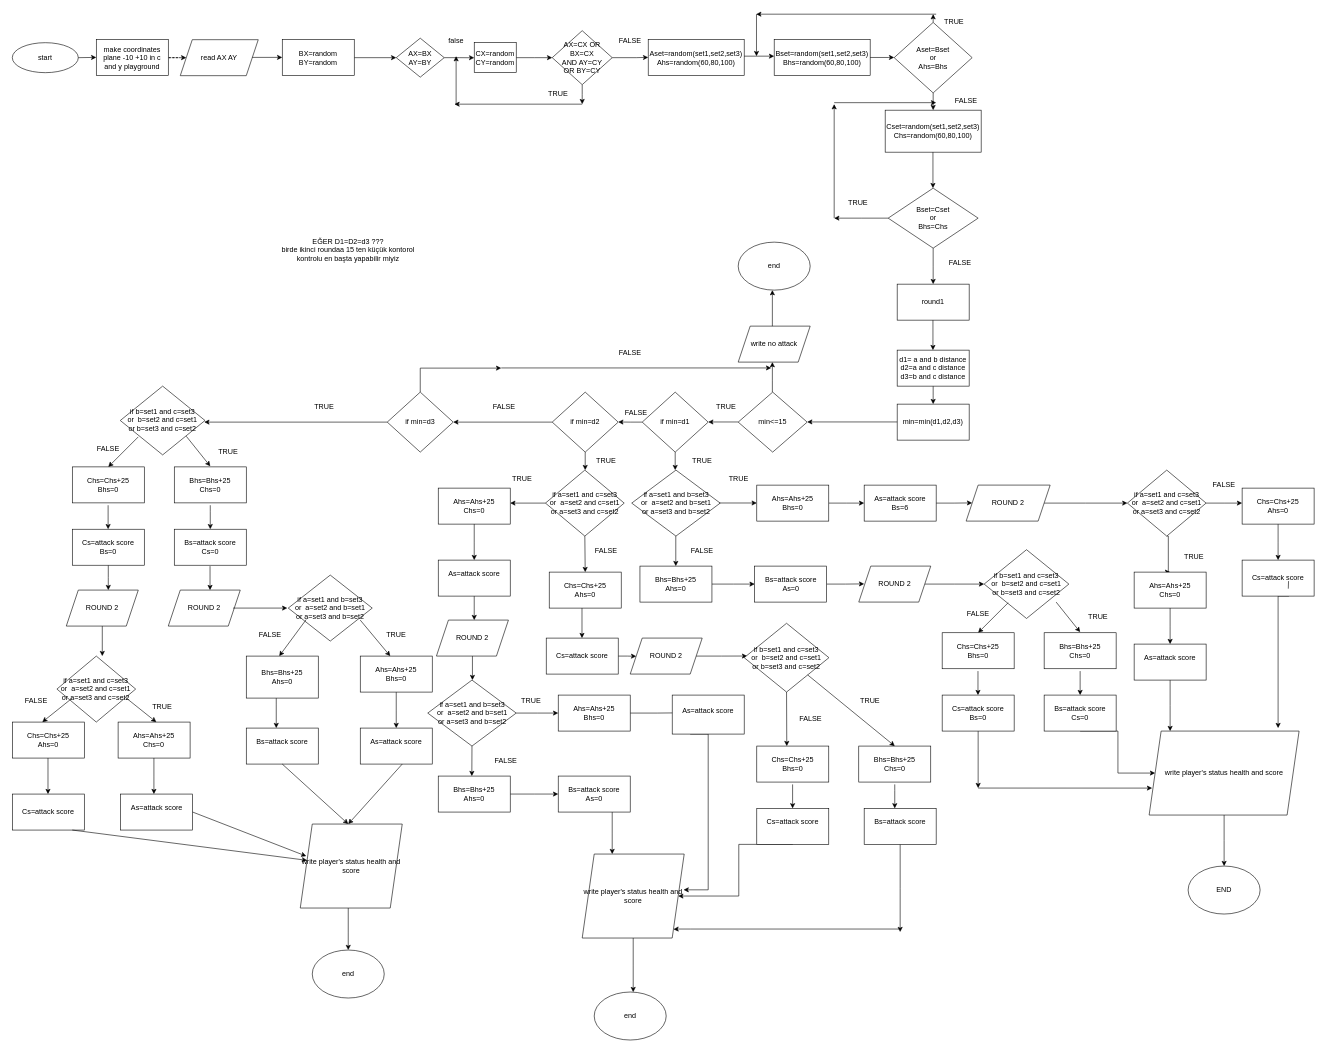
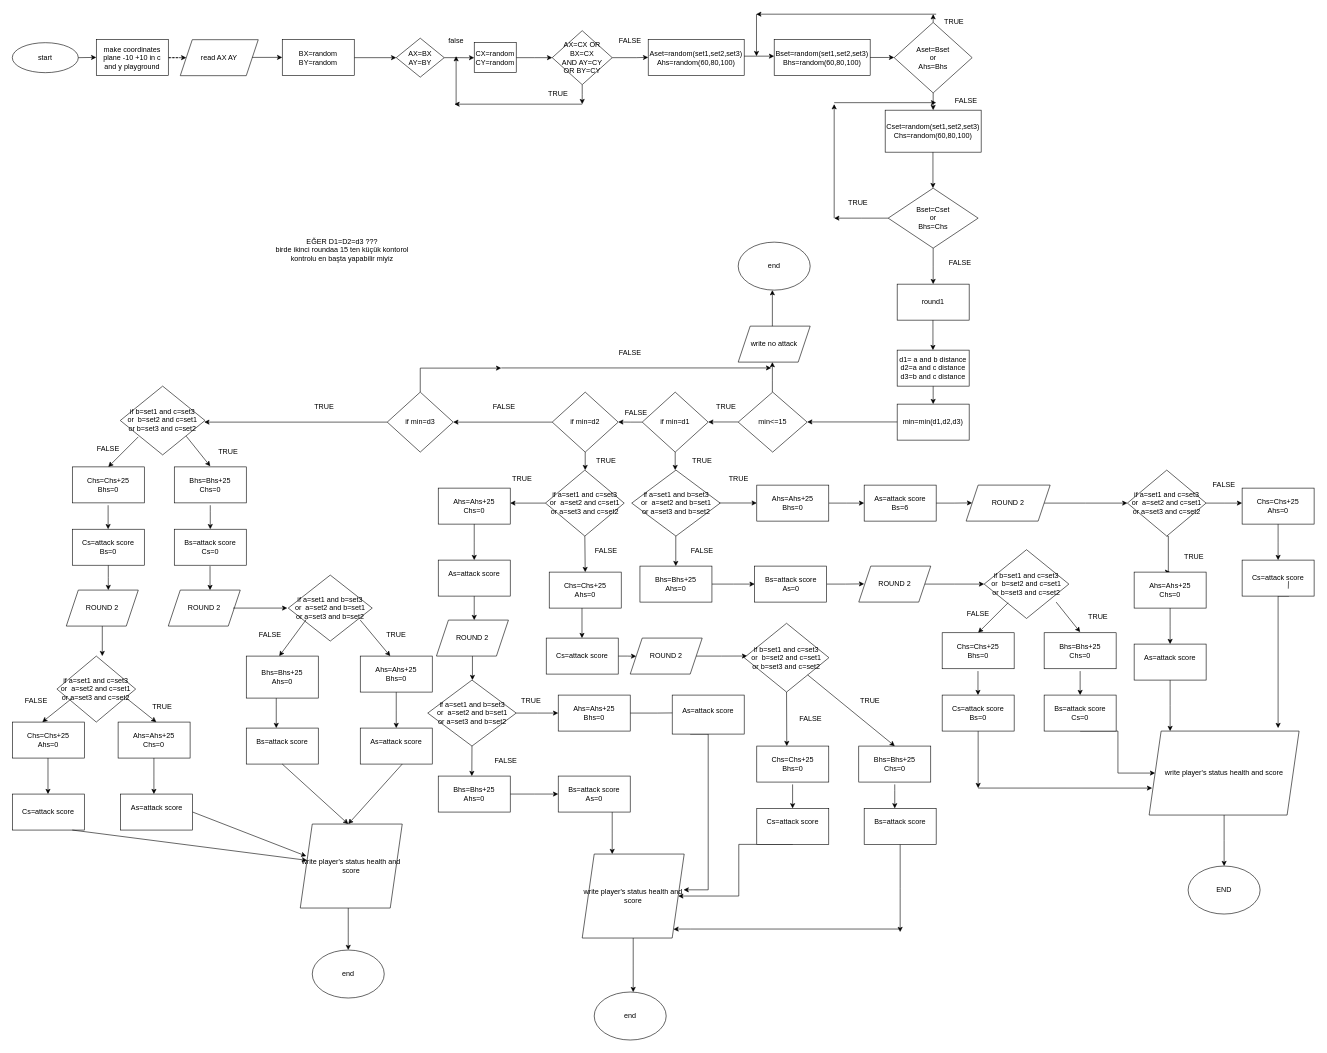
- <mxCell id="225" value="&lt;div&gt;EĞER D1=D2=d3 ???&lt;/div&gt;&lt;div&gt;birde ikinci roundaa 15 ten küçük kontorol &lt;br&gt;&lt;/div&gt;&lt;div&gt;kontrolu en başta yapabilir miyiz&lt;/div&gt;&lt;div&gt;&lt;br&gt;&lt;/div&gt;" style="text;html=1;strokeColor=none;fillColor=none;align=center;verticalAlign=middle;whiteSpace=wrap;rounded=0;" vertex="1" parent="1"><mxGeometry x="380" y="283" width="400" height="280" as="geometry" /></mxCell>
+ <mxCell id="225" value="&lt;div&gt;EĞER D1=D2=d3 ???&lt;/div&gt;&lt;div&gt;birde ikinci roundaa 15 ten küçük kontorol &lt;br&gt;&lt;/div&gt;&lt;div&gt;kontrolu en başta yapabilir miyiz&lt;/div&gt;&lt;div&gt;&lt;br&gt;&lt;/div&gt;" style="text;html=1;strokeColor=none;fillColor=none;align=center;verticalAlign=middle;whiteSpace=wrap;rounded=0;" vertex="1" parent="1"><mxGeometry x="370" y="283" width="400" height="280" as="geometry" /></mxCell>
